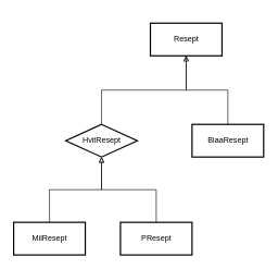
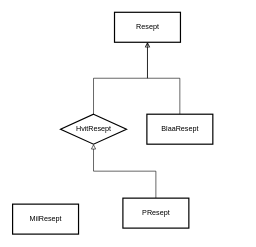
- <mxCell id="2" value="Resept" style="html=1;strokeWidth=2;" vertex="1" parent="1"><mxGeometry x="230" y="35" width="110" height="50" as="geometry" /></mxCell>
+ <mxCell id="2" value="Resept" style="html=1;strokeWidth=2;" vertex="1" parent="1"><mxGeometry x="190" y="20" width="110" height="50" as="geometry" /></mxCell>
- <mxCell id="6" value="BlaaResept" style="html=1;strokeWidth=2;" vertex="1" parent="1"><mxGeometry x="294" y="190" width="110" height="50" as="geometry" /></mxCell>
+ <mxCell id="6" value="BlaaResept" style="html=1;strokeWidth=2;" vertex="1" parent="1"><mxGeometry x="244" y="190" width="110" height="50" as="geometry" /></mxCell>
- <mxCell id="9" style="edgeStyle=orthogonalEdgeStyle;rounded=0;orthogonalLoop=1;jettySize=auto;html=1;exitX=0.5;exitY=0;exitDx=0;exitDy=0;entryX=0.5;entryY=1;entryDx=0;entryDy=0;endArrow=block;endFill=0;strokeWidth=1;" edge="1" parent="1" source="10" target="4"><mxGeometry relative="1" as="geometry" /></mxCell>
- <mxCell id="8" value="PResept" style="html=1;strokeWidth=2;" vertex="1" parent="1"><mxGeometry x="184" y="340" width="110" height="50" as="geometry" /></mxCell>
+ <mxCell id="8" value="PResept" style="html=1;strokeWidth=2;" vertex="1" parent="1"><mxGeometry x="204" y="330" width="110" height="50" as="geometry" /></mxCell>
